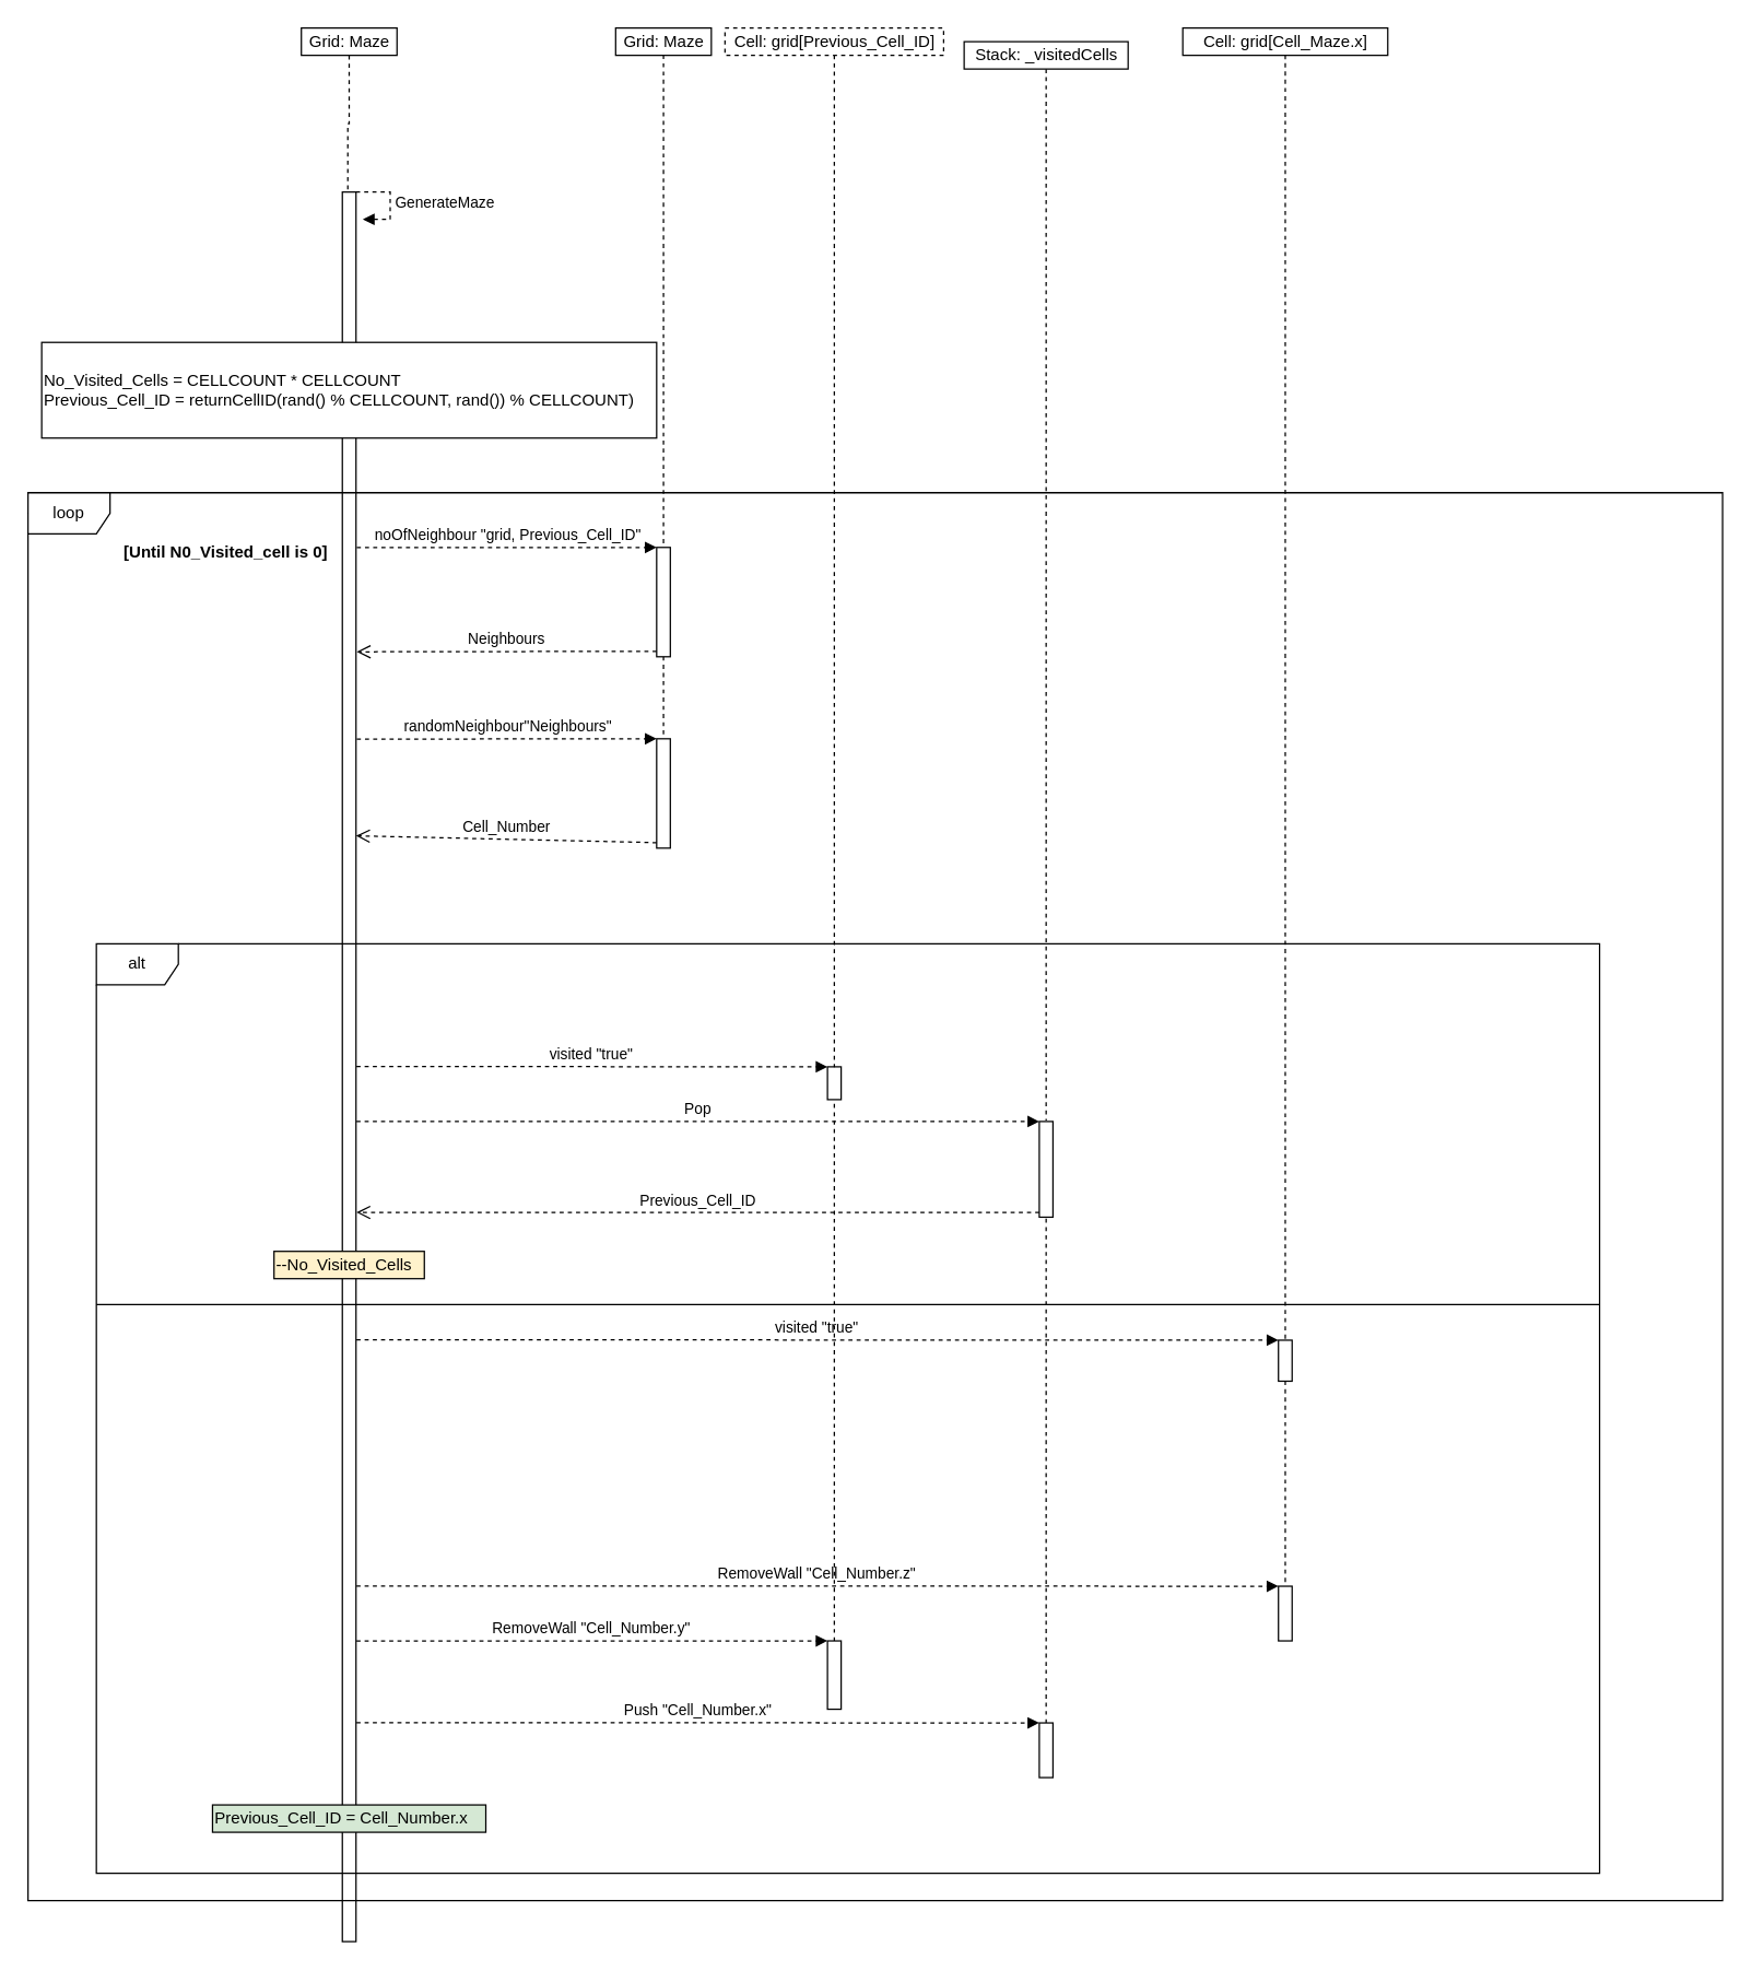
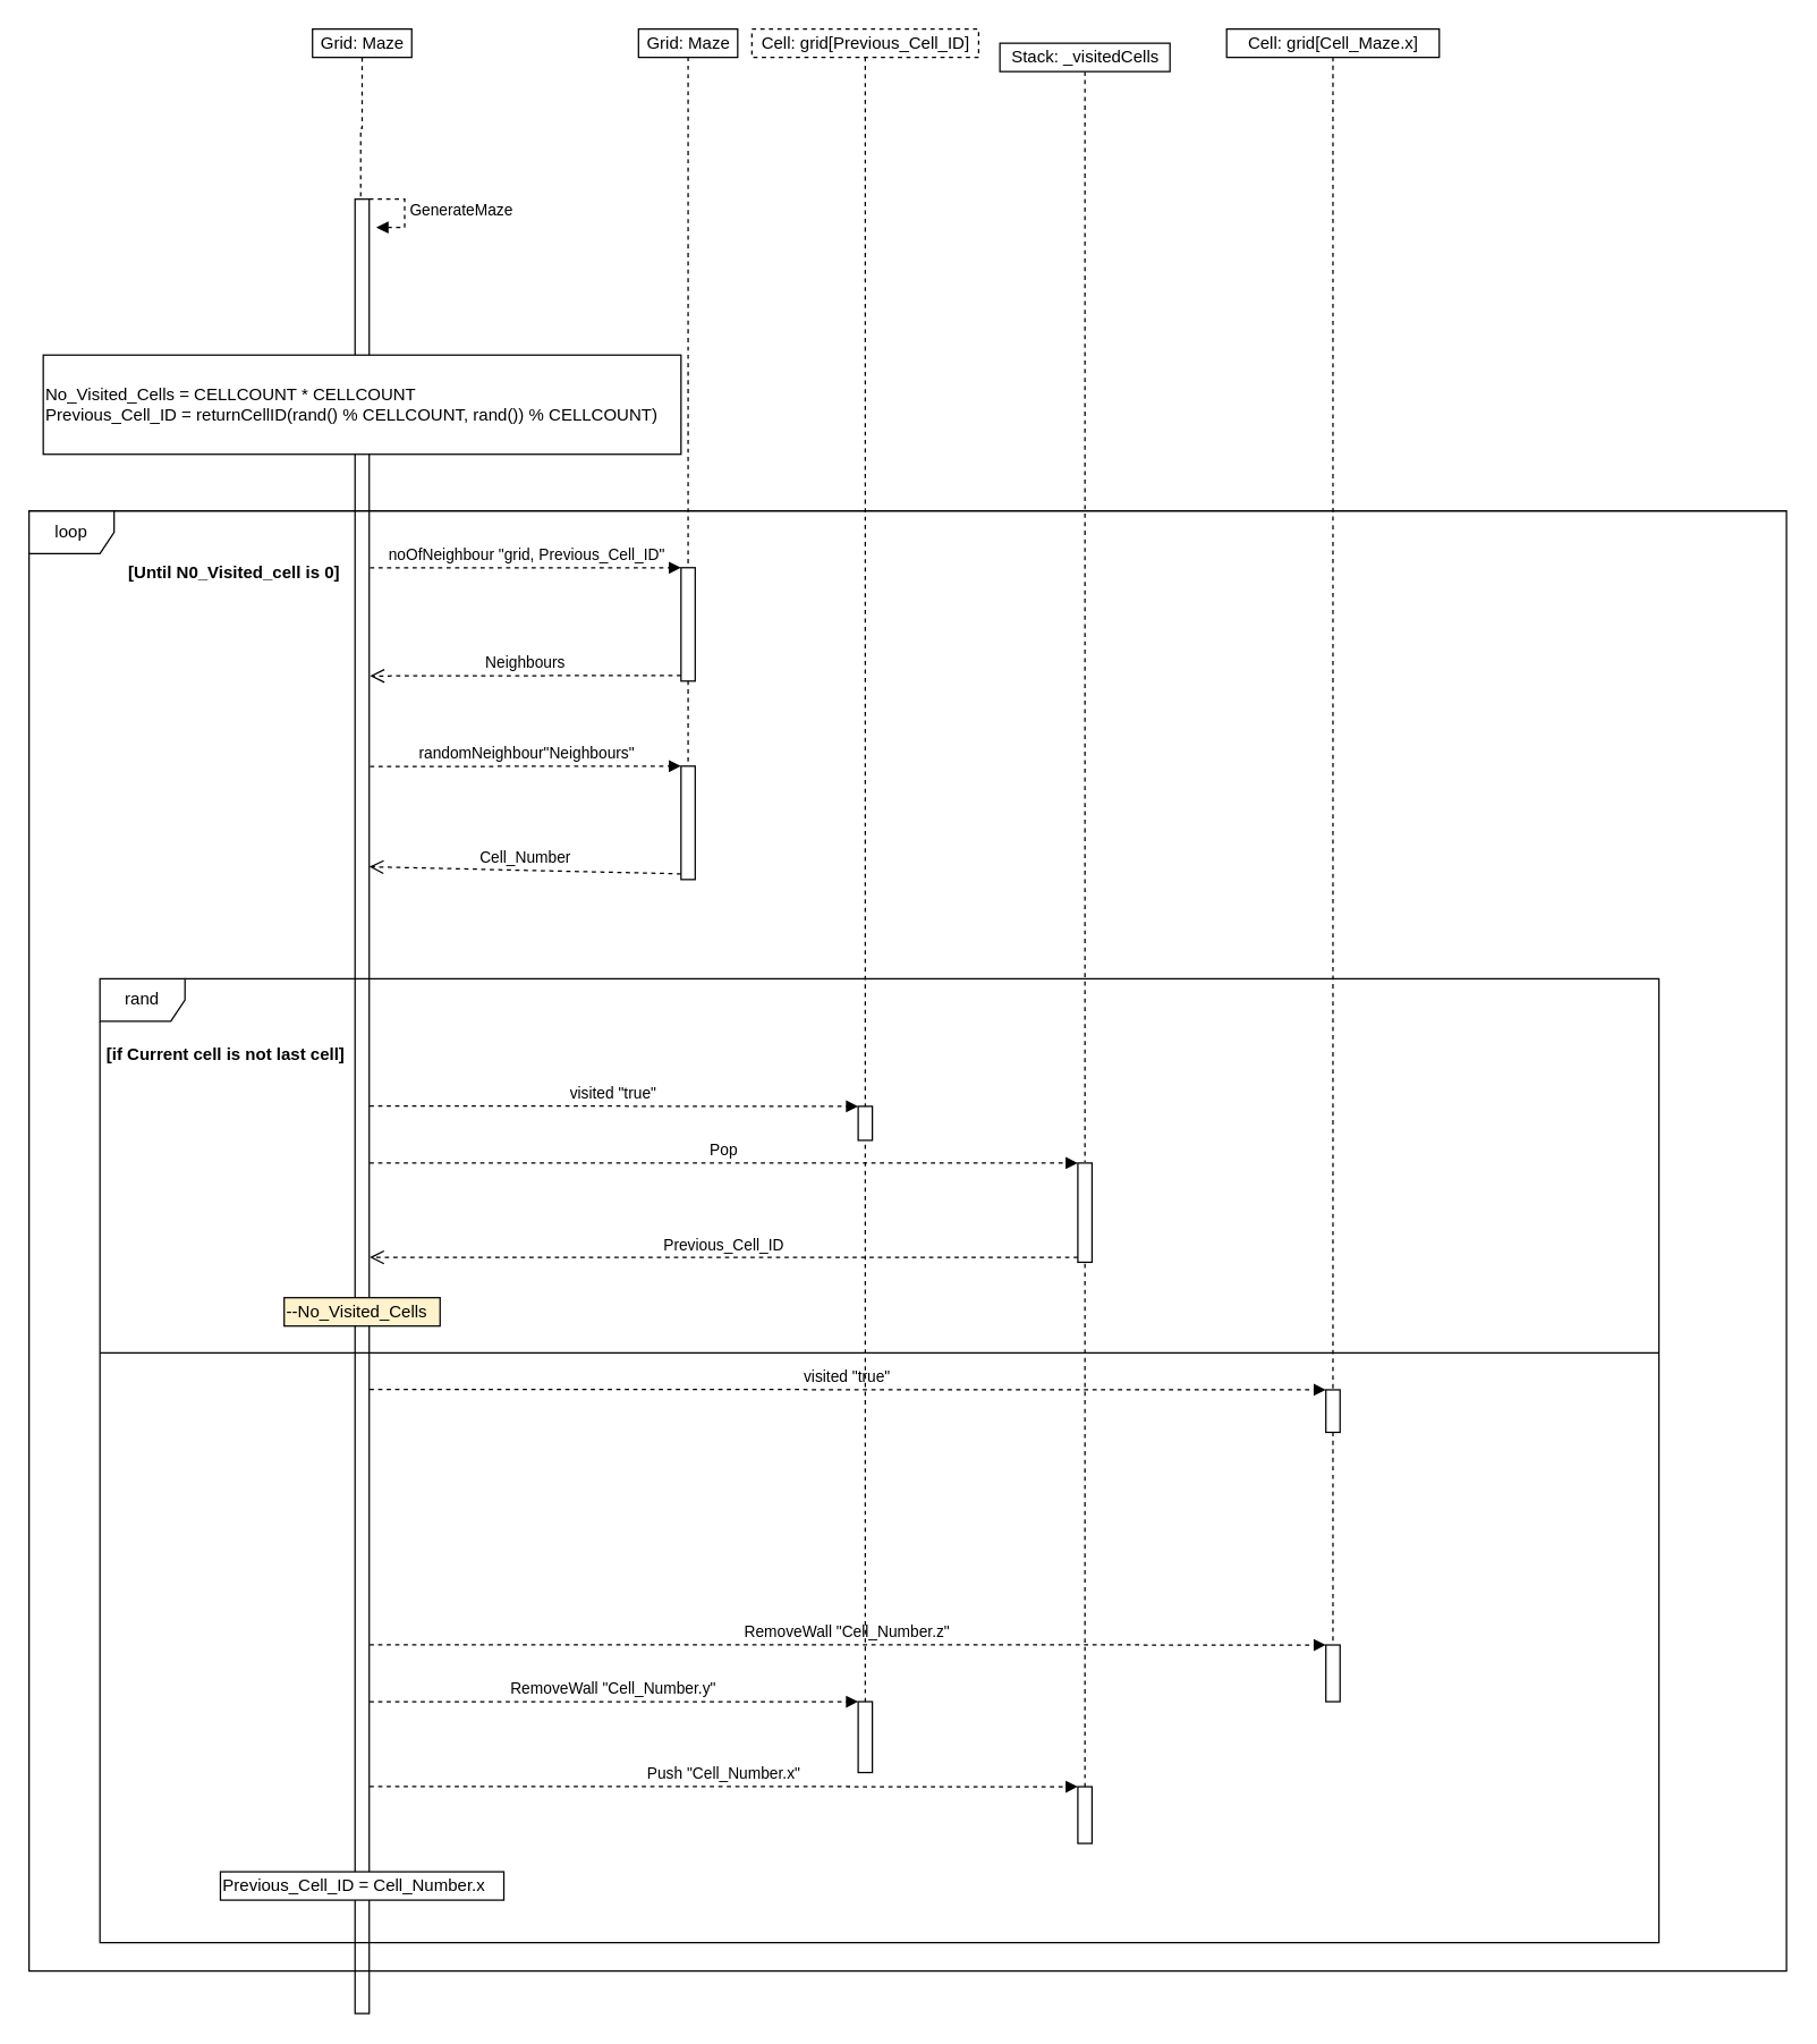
- <mxCell id="13" value="alt" style="shape=umlFrame;whiteSpace=wrap;html=1;" vertex="1" parent="1"><mxGeometry y="690" width="1100" height="680" as="geometry" x="70" /></mxCell>
+ <mxCell id="13" value="rand" style="shape=umlFrame;whiteSpace=wrap;html=1;" vertex="1" parent="1"><mxGeometry y="690" width="1100" height="680" as="geometry" x="70" /></mxCell>
+ <mxCell id="15" value="[if Current cell is not last cell]" style="text;align=left;fontStyle=1;verticalAlign=middle;spacingLeft=3;spacingRight=3;strokeColor=none;rotatable=0;points=[[0,0.5],[1,0.5]];portConstraint=eastwest;" vertex="1" parent="1"><mxGeometry y="730" width="80" height="26" as="geometry" x="70" /></mxCell>
- <mxCell id="43" value="Previous_Cell_ID = Cell_Number.x" style="rounded=0;whiteSpace=wrap;html=1;align=left;autosize=1;fillColor=#d5e8d4;" vertex="1" parent="1"><mxGeometry x="155" y="1320" width="200" height="20" as="geometry" /></mxCell>
+ <mxCell id="43" value="Previous_Cell_ID = Cell_Number.x" style="rounded=0;whiteSpace=wrap;html=1;align=left;autosize=1;" vertex="1" parent="1"><mxGeometry x="155" y="1320" width="200" height="20" as="geometry" /></mxCell>
